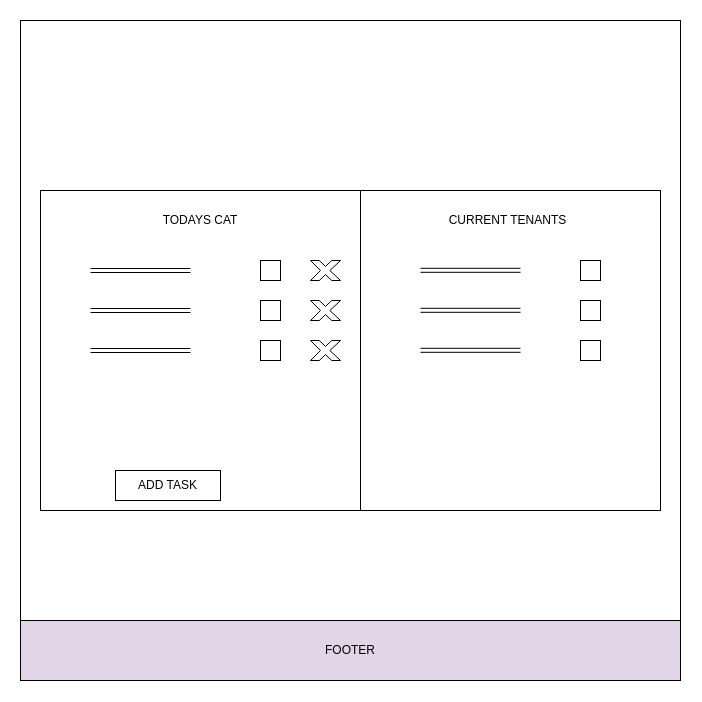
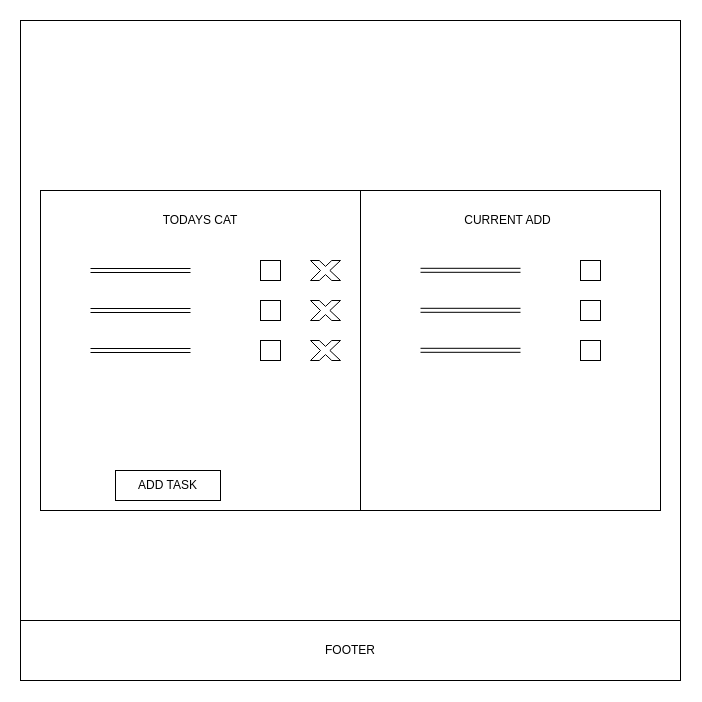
- <mxCell id="7" value="CURRENT TENANTS" style="rounded=1;whiteSpace=wrap;html=1;fillColor=none;strokeColor=none;" parent="1" vertex="1"><mxGeometry x="355" y="190" width="305" height="60" as="geometry" /></mxCell>
+ <mxCell id="7" value="CURRENT ADD" style="rounded=1;whiteSpace=wrap;html=1;fillColor=none;strokeColor=none;" parent="1" vertex="1"><mxGeometry x="355" y="190" width="305" height="60" as="geometry" /></mxCell>
- <mxCell id="3" value="FOOTER" style="rounded=0;whiteSpace=wrap;html=1;fillColor=#e1d5e7;" parent="1" vertex="1"><mxGeometry x="20" y="620" width="660" height="60" as="geometry" /></mxCell>
+ <mxCell id="3" value="FOOTER" style="rounded=0;whiteSpace=wrap;html=1;" parent="1" vertex="1"><mxGeometry x="20" y="620" width="660" height="60" as="geometry" /></mxCell>
